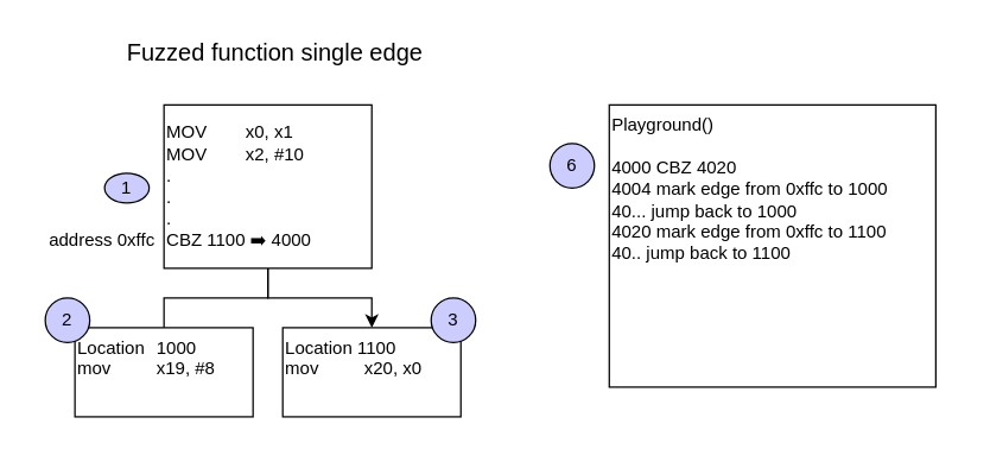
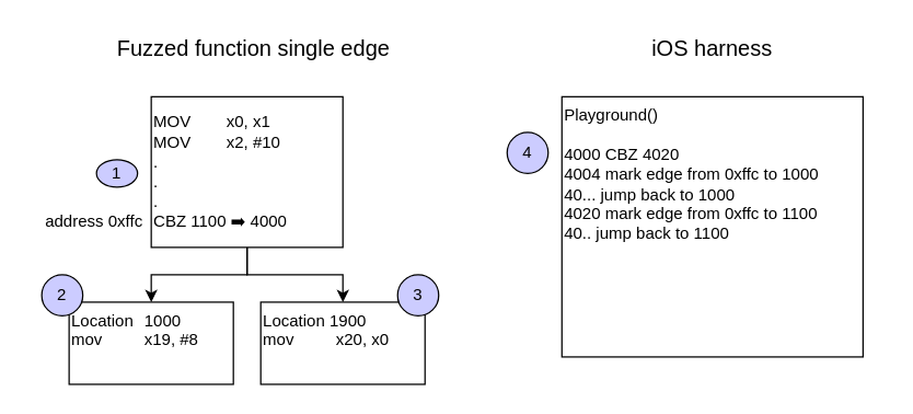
+ <mxCell id="10" value="&lt;font style=&quot;font-size: 16px;&quot;&gt;iOS harness&lt;/font&gt;" style="text;html=1;align=center;verticalAlign=middle;whiteSpace=wrap;rounded=0;" vertex="1" parent="1"><mxGeometry x="395" y="20" width="250" height="30" as="geometry" /></mxCell>
- <mxCell id="14" value="6" style="ellipse;whiteSpace=wrap;html=1;aspect=fixed;fillColor=#CCCCFF;" vertex="1" parent="1"><mxGeometry x="370" y="96" width="30" height="30" as="geometry" /></mxCell>
+ <mxCell id="14" value="4" style="ellipse;whiteSpace=wrap;html=1;aspect=fixed;fillColor=#CCCCFF;" vertex="1" parent="1"><mxGeometry x="370" y="96" width="30" height="30" as="geometry" /></mxCell>
- <mxCell id="2" style="edgeStyle=orthogonalEdgeStyle;rounded=0;orthogonalLoop=1;jettySize=auto;html=1;endArrow=none;" edge="1" parent="1" source="4" target="5"><mxGeometry relative="1" as="geometry" /></mxCell>
+ <mxCell id="2" style="edgeStyle=orthogonalEdgeStyle;rounded=0;orthogonalLoop=1;jettySize=auto;html=1;" edge="1" parent="1" source="4" target="5"><mxGeometry relative="1" as="geometry" /></mxCell>
- <mxCell id="6" value="Location 1100&lt;div&gt;mov&lt;span style=&quot;white-space: pre;&quot;&gt;&#09;&lt;/span&gt;&lt;span style=&quot;white-space: pre;&quot;&gt;&#09;&lt;/span&gt;x20, x0&lt;/div&gt;" style="rounded=0;whiteSpace=wrap;html=1;align=left;verticalAlign=top;" vertex="1" parent="1"><mxGeometry x="190" y="220" width="120" height="60" as="geometry" /></mxCell>
+ <mxCell id="6" value="Location 1900&lt;div&gt;mov&lt;span style=&quot;white-space: pre;&quot;&gt;&#09;&lt;/span&gt;&lt;span style=&quot;white-space: pre;&quot;&gt;&#09;&lt;/span&gt;x20, x0&lt;/div&gt;" style="rounded=0;whiteSpace=wrap;html=1;align=left;verticalAlign=top;" vertex="1" parent="1"><mxGeometry x="190" y="220" width="120" height="60" as="geometry" /></mxCell>
